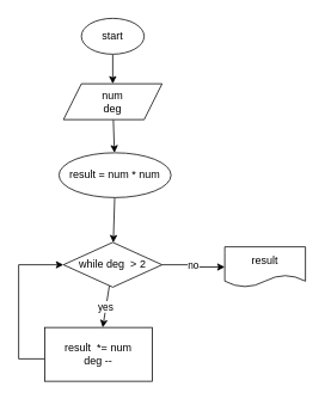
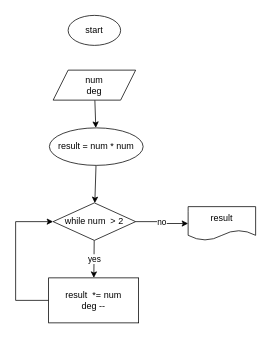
- <mxCell id="2" style="edgeStyle=none;html=1;entryX=0.5;entryY=0;entryDx=0;entryDy=0;" edge="1" parent="1" source="3" target="5"><mxGeometry relative="1" as="geometry" /></mxCell>
- <mxCell id="10" value="while deg&amp;nbsp; &amp;gt; 2" style="rhombus;whiteSpace=wrap;html=1;" vertex="1" parent="1"><mxGeometry x="70" y="270" width="110" height="50" as="geometry" /></mxCell>
+ <mxCell id="10" value="while num&amp;nbsp; &amp;gt; 2" style="rhombus;whiteSpace=wrap;html=1;" vertex="1" parent="1"><mxGeometry x="70" y="270" width="110" height="50" as="geometry" /></mxCell>
- <mxCell id="12" value="result&amp;nbsp; *= num&lt;br&gt;deg --" style="whiteSpace=wrap;html=1;" vertex="1" parent="1"><mxGeometry x="49" y="365" width="120" height="60" as="geometry" /></mxCell>
+ <mxCell id="12" value="result&amp;nbsp; *= num&lt;br&gt;deg --" style="whiteSpace=wrap;html=1;" vertex="1" parent="1"><mxGeometry x="64" y="370" width="120" height="60" as="geometry" /></mxCell>
